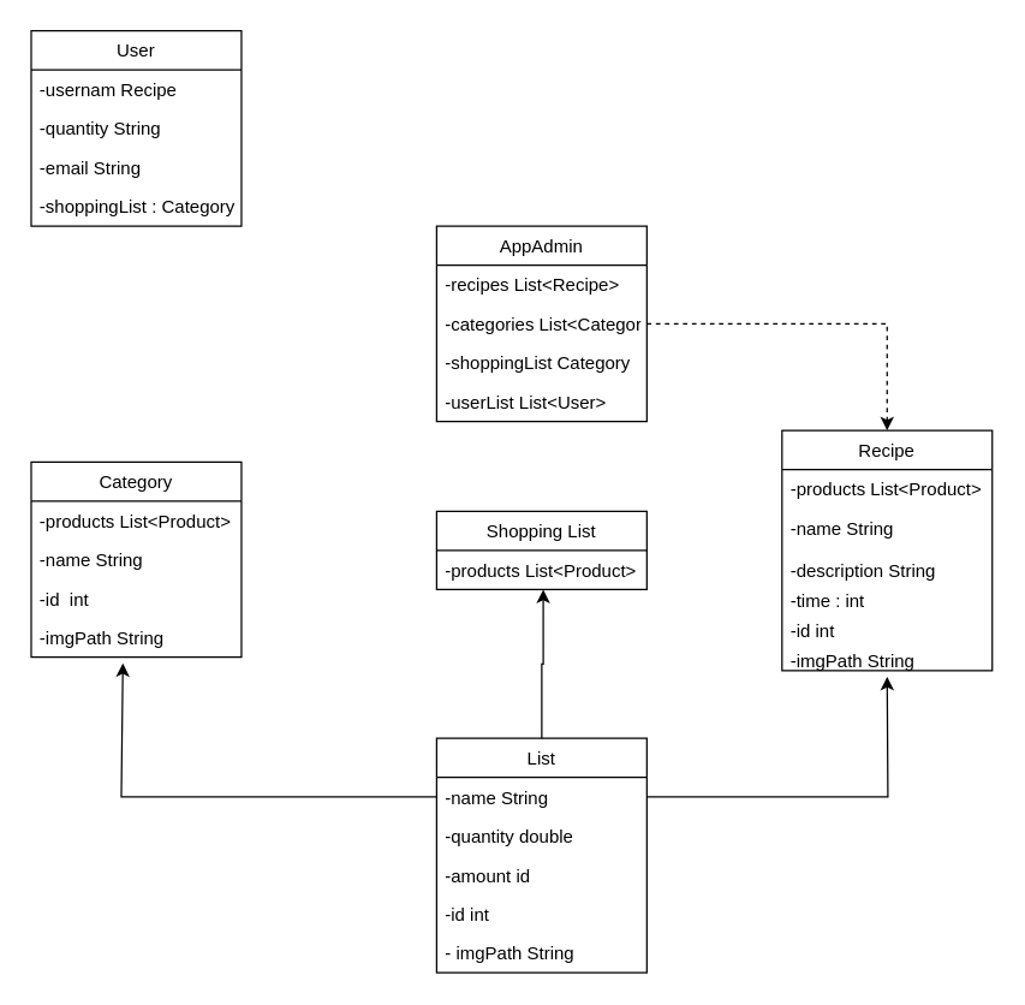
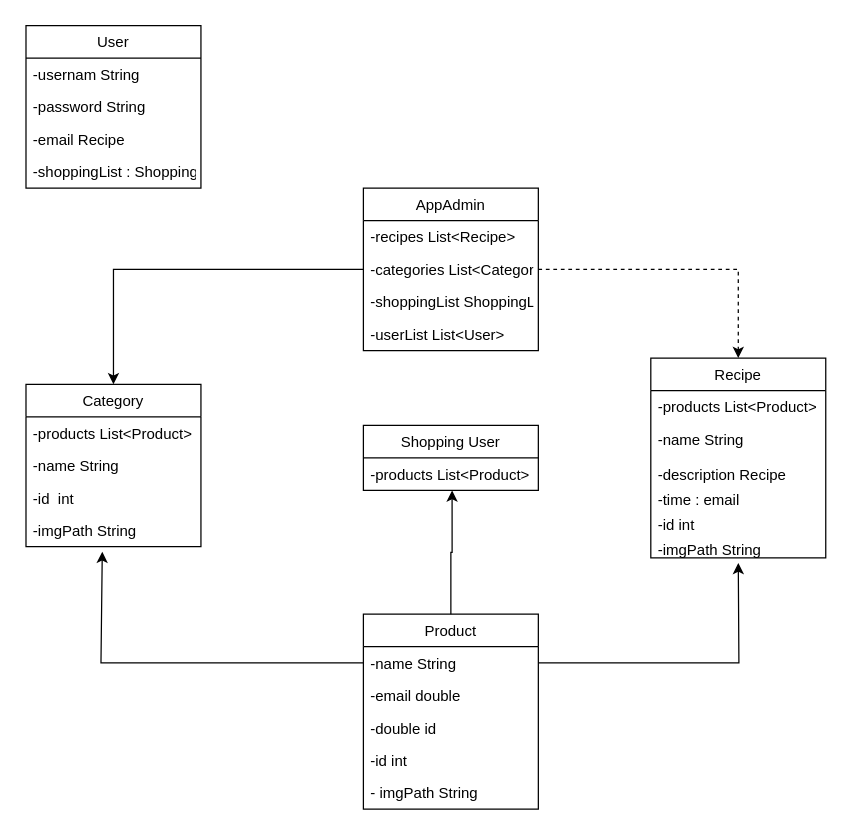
- <mxCell id="24" value="-usernam Recipe" style="text;strokeColor=none;fillColor=none;align=left;verticalAlign=top;spacingLeft=4;spacingRight=4;overflow=hidden;rotatable=0;points=[[0,0.5],[1,0.5]];portConstraint=eastwest;" parent="23" vertex="1"><mxGeometry y="26" width="140" height="26" as="geometry" /></mxCell>
+ <mxCell id="24" value="-usernam String" style="text;strokeColor=none;fillColor=none;align=left;verticalAlign=top;spacingLeft=4;spacingRight=4;overflow=hidden;rotatable=0;points=[[0,0.5],[1,0.5]];portConstraint=eastwest;" parent="23" vertex="1"><mxGeometry y="26" width="140" height="26" as="geometry" /></mxCell>
- <mxCell id="25" value="-quantity String" style="text;strokeColor=none;fillColor=none;align=left;verticalAlign=top;spacingLeft=4;spacingRight=4;overflow=hidden;rotatable=0;points=[[0,0.5],[1,0.5]];portConstraint=eastwest;" parent="23" vertex="1"><mxGeometry y="52" width="140" height="26" as="geometry" /></mxCell>
+ <mxCell id="25" value="-password String" style="text;strokeColor=none;fillColor=none;align=left;verticalAlign=top;spacingLeft=4;spacingRight=4;overflow=hidden;rotatable=0;points=[[0,0.5],[1,0.5]];portConstraint=eastwest;" parent="23" vertex="1"><mxGeometry y="52" width="140" height="26" as="geometry" /></mxCell>
- <mxCell id="26" value="-email String" style="text;strokeColor=none;fillColor=none;align=left;verticalAlign=top;spacingLeft=4;spacingRight=4;overflow=hidden;rotatable=0;points=[[0,0.5],[1,0.5]];portConstraint=eastwest;" vertex="1" parent="23"><mxGeometry y="78" width="140" height="26" as="geometry" /></mxCell>
+ <mxCell id="26" value="-email Recipe" style="text;strokeColor=none;fillColor=none;align=left;verticalAlign=top;spacingLeft=4;spacingRight=4;overflow=hidden;rotatable=0;points=[[0,0.5],[1,0.5]];portConstraint=eastwest;" vertex="1" parent="23"><mxGeometry y="78" width="140" height="26" as="geometry" /></mxCell>
- <mxCell id="27" value="-shoppingList : Category" style="text;strokeColor=none;fillColor=none;align=left;verticalAlign=top;spacingLeft=4;spacingRight=4;overflow=hidden;rotatable=0;points=[[0,0.5],[1,0.5]];portConstraint=eastwest;" vertex="1" parent="23"><mxGeometry y="104" width="140" height="26" as="geometry" /></mxCell>
+ <mxCell id="27" value="-shoppingList : ShoppingList" style="text;strokeColor=none;fillColor=none;align=left;verticalAlign=top;spacingLeft=4;spacingRight=4;overflow=hidden;rotatable=0;points=[[0,0.5],[1,0.5]];portConstraint=eastwest;" vertex="1" parent="23"><mxGeometry y="104" width="140" height="26" as="geometry" /></mxCell>
+ <mxCell id="2" value="" style="edgeStyle=orthogonalEdgeStyle;rounded=0;orthogonalLoop=1;jettySize=auto;html=1;entryX=0.5;entryY=0;entryDx=0;entryDy=0;" parent="1" source="9" target="4" edge="1"><mxGeometry relative="1" as="geometry"><mxPoint x="210" y="202" as="targetPoint" /></mxGeometry></mxCell>
- <mxCell id="12" value="-shoppingList Category" style="text;strokeColor=none;fillColor=none;align=left;verticalAlign=top;spacingLeft=4;spacingRight=4;overflow=hidden;rotatable=0;points=[[0,0.5],[1,0.5]];portConstraint=eastwest;" parent="9" vertex="1"><mxGeometry y="78" width="140" height="26" as="geometry" /></mxCell>
+ <mxCell id="12" value="-shoppingList ShoppingList" style="text;strokeColor=none;fillColor=none;align=left;verticalAlign=top;spacingLeft=4;spacingRight=4;overflow=hidden;rotatable=0;points=[[0,0.5],[1,0.5]];portConstraint=eastwest;" parent="9" vertex="1"><mxGeometry y="78" width="140" height="26" as="geometry" /></mxCell>
- <mxCell id="21" value="Shopping List" style="swimlane;fontStyle=0;childLayout=stackLayout;horizontal=1;startSize=26;fillColor=none;horizontalStack=0;resizeParent=1;resizeParentMax=0;resizeLast=0;collapsible=1;marginBottom=0;" parent="1" vertex="1"><mxGeometry x="290" y="340" width="140" height="52" as="geometry" /></mxCell>
+ <mxCell id="21" value="Shopping User" style="swimlane;fontStyle=0;childLayout=stackLayout;horizontal=1;startSize=26;fillColor=none;horizontalStack=0;resizeParent=1;resizeParentMax=0;resizeLast=0;collapsible=1;marginBottom=0;" parent="1" vertex="1"><mxGeometry x="290" y="340" width="140" height="52" as="geometry" /></mxCell>
- <mxCell id="17" value="-description String" style="text;strokeColor=none;fillColor=none;align=left;verticalAlign=top;spacingLeft=4;spacingRight=4;overflow=hidden;rotatable=0;points=[[0,0.5],[1,0.5]];portConstraint=eastwest;" parent="14" vertex="1"><mxGeometry y="80" width="140" height="20" as="geometry" /></mxCell>
+ <mxCell id="17" value="-description Recipe" style="text;strokeColor=none;fillColor=none;align=left;verticalAlign=top;spacingLeft=4;spacingRight=4;overflow=hidden;rotatable=0;points=[[0,0.5],[1,0.5]];portConstraint=eastwest;" parent="14" vertex="1"><mxGeometry y="80" width="140" height="20" as="geometry" /></mxCell>
- <mxCell id="18" value="-time : int" style="text;strokeColor=none;fillColor=none;align=left;verticalAlign=top;spacingLeft=4;spacingRight=4;overflow=hidden;rotatable=0;points=[[0,0.5],[1,0.5]];portConstraint=eastwest;" parent="14" vertex="1"><mxGeometry y="100" width="140" height="20" as="geometry" /></mxCell>
+ <mxCell id="18" value="-time : email" style="text;strokeColor=none;fillColor=none;align=left;verticalAlign=top;spacingLeft=4;spacingRight=4;overflow=hidden;rotatable=0;points=[[0,0.5],[1,0.5]];portConstraint=eastwest;" parent="14" vertex="1"><mxGeometry y="100" width="140" height="20" as="geometry" /></mxCell>
- <mxCell id="31" value="List" style="swimlane;fontStyle=0;childLayout=stackLayout;horizontal=1;startSize=26;fillColor=none;horizontalStack=0;resizeParent=1;resizeParentMax=0;resizeLast=0;collapsible=1;marginBottom=0;" parent="1" vertex="1"><mxGeometry x="290" y="491" width="140" height="156" as="geometry" /></mxCell>
+ <mxCell id="31" value="Product" style="swimlane;fontStyle=0;childLayout=stackLayout;horizontal=1;startSize=26;fillColor=none;horizontalStack=0;resizeParent=1;resizeParentMax=0;resizeLast=0;collapsible=1;marginBottom=0;" parent="1" vertex="1"><mxGeometry x="290" y="491" width="140" height="156" as="geometry" /></mxCell>
- <mxCell id="33" value="-quantity double" style="text;strokeColor=none;fillColor=none;align=left;verticalAlign=top;spacingLeft=4;spacingRight=4;overflow=hidden;rotatable=0;points=[[0,0.5],[1,0.5]];portConstraint=eastwest;" parent="31" vertex="1"><mxGeometry y="52" width="140" height="26" as="geometry" /></mxCell>
+ <mxCell id="33" value="-email double" style="text;strokeColor=none;fillColor=none;align=left;verticalAlign=top;spacingLeft=4;spacingRight=4;overflow=hidden;rotatable=0;points=[[0,0.5],[1,0.5]];portConstraint=eastwest;" parent="31" vertex="1"><mxGeometry y="52" width="140" height="26" as="geometry" /></mxCell>
- <mxCell id="34" value="-amount id" style="text;strokeColor=none;fillColor=none;align=left;verticalAlign=top;spacingLeft=4;spacingRight=4;overflow=hidden;rotatable=0;points=[[0,0.5],[1,0.5]];portConstraint=eastwest;" vertex="1" parent="31"><mxGeometry y="78" width="140" height="26" as="geometry" /></mxCell>
+ <mxCell id="34" value="-double id" style="text;strokeColor=none;fillColor=none;align=left;verticalAlign=top;spacingLeft=4;spacingRight=4;overflow=hidden;rotatable=0;points=[[0,0.5],[1,0.5]];portConstraint=eastwest;" vertex="1" parent="31"><mxGeometry y="78" width="140" height="26" as="geometry" /></mxCell>
